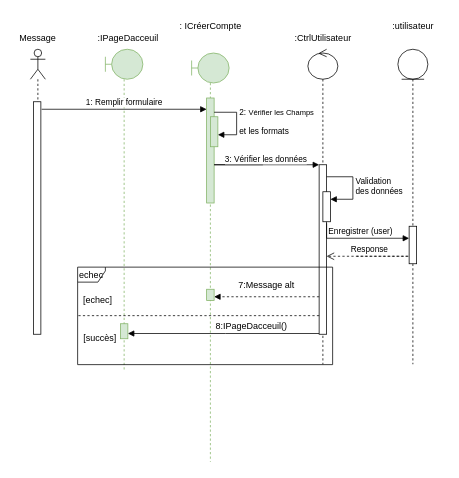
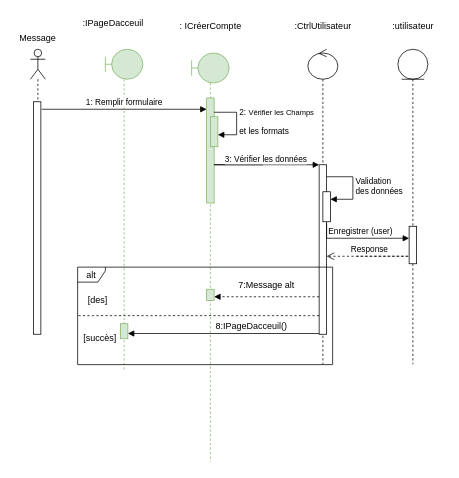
- <mxCell id="25" value=":IPageDacceuil" style="text;html=1;align=center;verticalAlign=middle;resizable=0;points=[];autosize=1;strokeColor=none;fillColor=none;" parent="1" vertex="1"><mxGeometry x="120" y="35" width="100" height="30" as="geometry" /></mxCell>
+ <mxCell id="25" value=":IPageDacceuil" style="text;html=1;align=center;verticalAlign=middle;resizable=0;points=[];autosize=1;strokeColor=none;fillColor=none;" parent="1" vertex="1"><mxGeometry x="100" y="15" width="100" height="30" as="geometry" /></mxCell>
- <mxCell id="22" value=":CtrlUtilisateur" style="text;html=1;align=center;verticalAlign=middle;resizable=0;points=[];autosize=1;strokeColor=none;fillColor=none;" parent="1" vertex="1"><mxGeometry x="380" y="35" width="100" height="30" as="geometry" /></mxCell>
+ <mxCell id="22" value=":CtrlUtilisateur" style="text;html=1;align=center;verticalAlign=middle;resizable=0;points=[];autosize=1;strokeColor=none;fillColor=none;" parent="1" vertex="1"><mxGeometry x="380" y="20" width="100" height="30" as="geometry" /></mxCell>
- <mxCell id="19" value="echec" style="shape=umlFrame;whiteSpace=wrap;html=1;pointerEvents=0;width=37;height=20;" parent="1" vertex="1"><mxGeometry x="103" y="355.5" width="340" height="130" as="geometry" /></mxCell>
+ <mxCell id="19" value="alt" style="shape=umlFrame;whiteSpace=wrap;html=1;pointerEvents=0;width=37;height=20;" parent="1" vertex="1"><mxGeometry x="103" y="355.5" width="340" height="130" as="geometry" /></mxCell>
- <mxCell id="32" value="[echec]" style="text;html=1;strokeColor=none;fillColor=none;align=center;verticalAlign=middle;whiteSpace=wrap;rounded=0;" parent="1" vertex="1"><mxGeometry x="100" y="385" width="60" height="30" as="geometry" /></mxCell>
+ <mxCell id="32" value="[des]" style="text;html=1;strokeColor=none;fillColor=none;align=center;verticalAlign=middle;whiteSpace=wrap;rounded=0;" parent="1" vertex="1"><mxGeometry x="100" y="385" width="60" height="30" as="geometry" /></mxCell>
